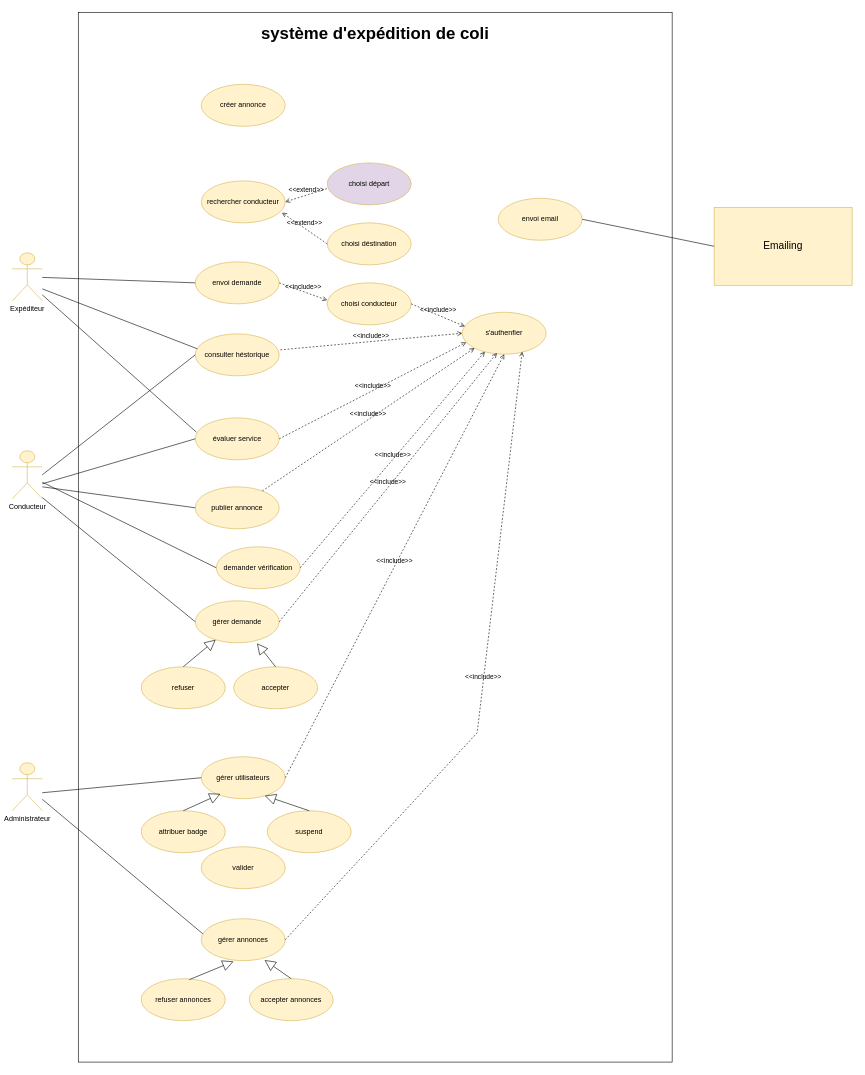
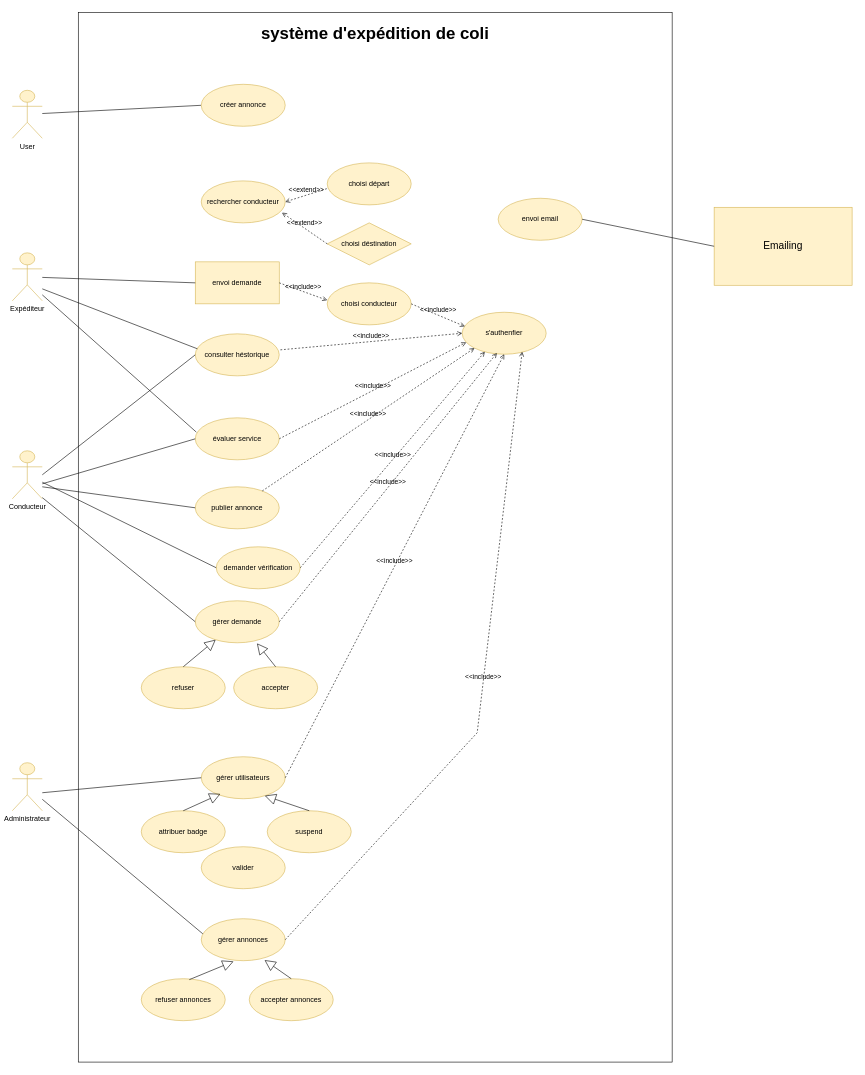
+ <mxCell id="35" value="" style="endArrow=none;html=1;rounded=0;entryX=0;entryY=0.5;entryDx=0;entryDy=0;fontColor=#000000;" parent="1" source="55" target="56" edge="1"><mxGeometry width="50" height="50" relative="1" as="geometry"><mxPoint x="80" y="450" as="sourcePoint" /><mxPoint x="230" y="450" as="targetPoint" /></mxGeometry></mxCell>
+ <mxCell id="55" value="User" style="shape=umlActor;verticalLabelPosition=bottom;verticalAlign=top;html=1;outlineConnect=0;fillColor=#fff2cc;strokeColor=#d6b656;fontColor=#000000;" parent="1" vertex="1"><mxGeometry x="20" y="150" width="50" height="80" as="geometry" /></mxCell>
- <mxCell id="6" value="choisi départ" style="ellipse;whiteSpace=wrap;html=1;fillColor=#e1d5e7;strokeColor=#d6b656;fontColor=#000000;" parent="1" vertex="1"><mxGeometry x="545" y="271" width="140" height="70" as="geometry" /></mxCell>
+ <mxCell id="6" value="choisi départ" style="ellipse;whiteSpace=wrap;html=1;fillColor=#fff2cc;strokeColor=#d6b656;fontColor=#000000;" parent="1" vertex="1"><mxGeometry x="545" y="271" width="140" height="70" as="geometry" /></mxCell>
- <mxCell id="7" value="choisi déstination" style="ellipse;whiteSpace=wrap;html=1;fillColor=#fff2cc;strokeColor=#d6b656;fontColor=#000000;" parent="1" vertex="1"><mxGeometry x="545" y="371" width="140" height="70" as="geometry" /></mxCell>
+ <mxCell id="7" value="choisi déstination" style="rhombus;whiteSpace=wrap;html=1;fillColor=#fff2cc;strokeColor=#d6b656;fontColor=#000000;" parent="1" vertex="1"><mxGeometry x="545" y="371" width="140" height="70" as="geometry" /></mxCell>
- <mxCell id="5" value="envoi demande" style="ellipse;whiteSpace=wrap;html=1;fillColor=#fff2cc;strokeColor=#d6b656;fontColor=#000000;" parent="1" vertex="1"><mxGeometry x="325" y="436" width="140" height="70" as="geometry" /></mxCell>
+ <mxCell id="5" value="envoi demande" style="whiteSpace=wrap;html=1;fillColor=#fff2cc;strokeColor=#d6b656;fontColor=#000000;rounded=0;" parent="1" vertex="1"><mxGeometry x="325" y="436" width="140" height="70" as="geometry" /></mxCell>
